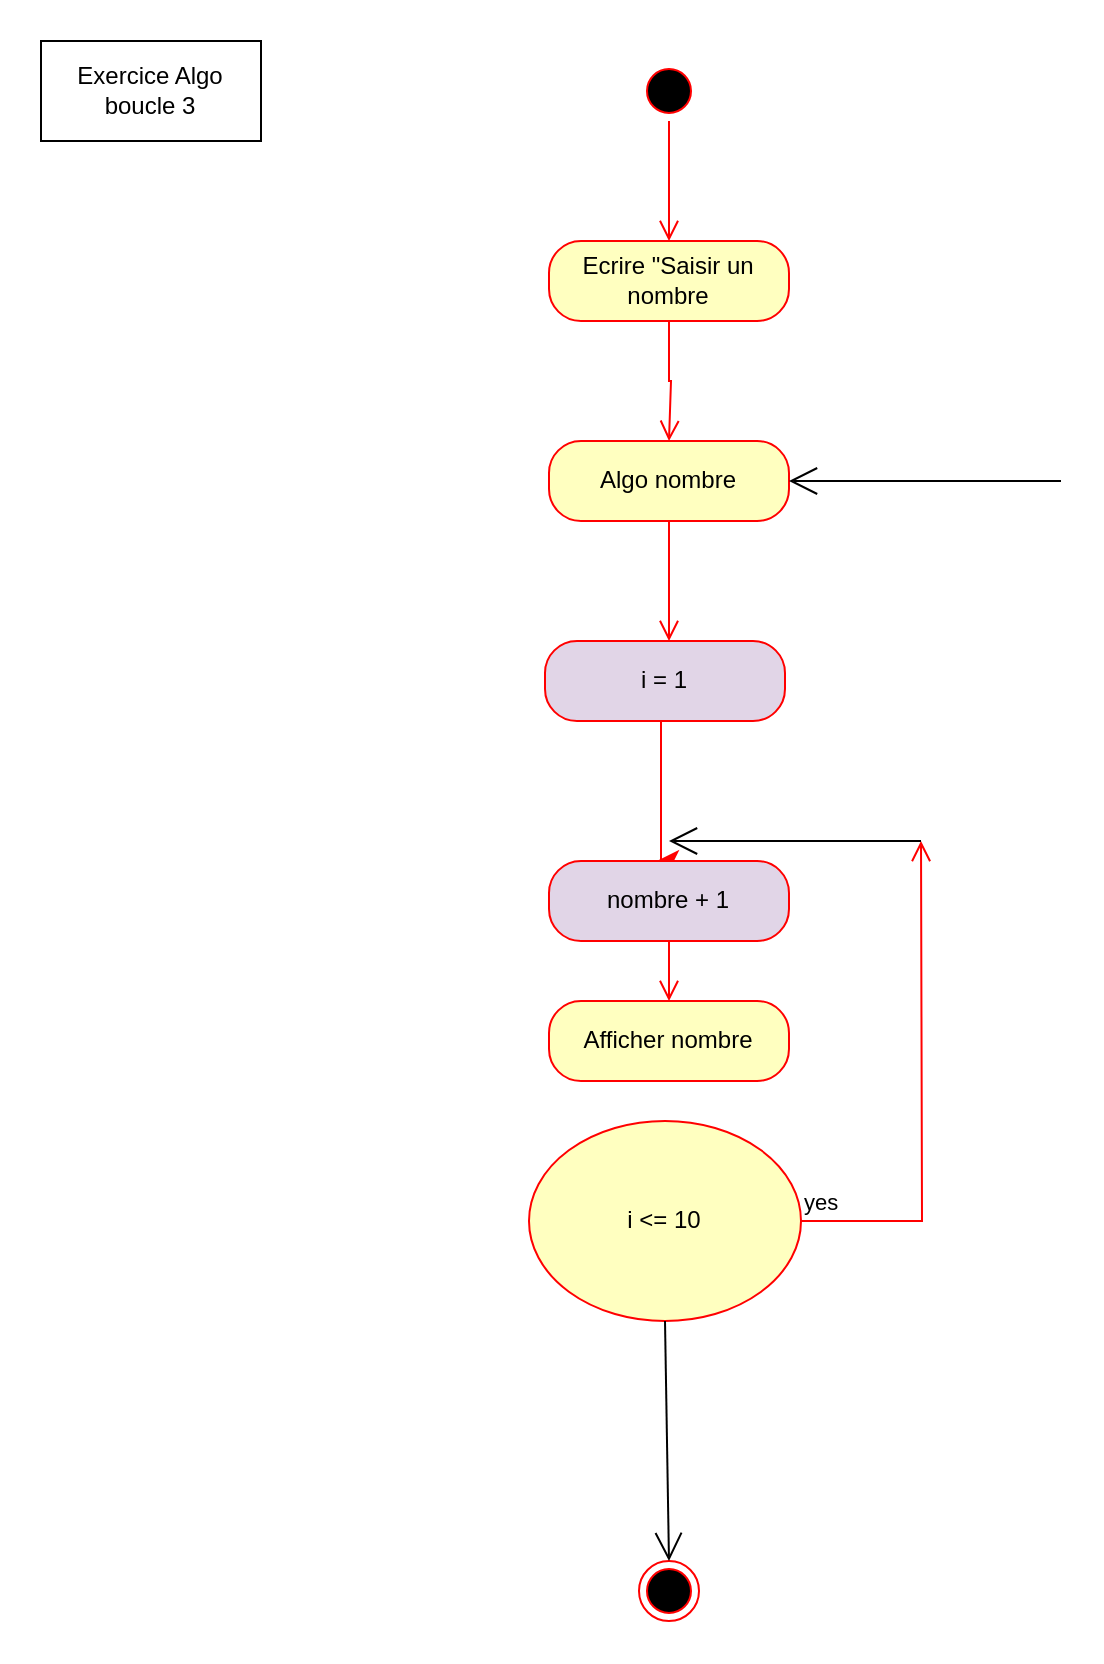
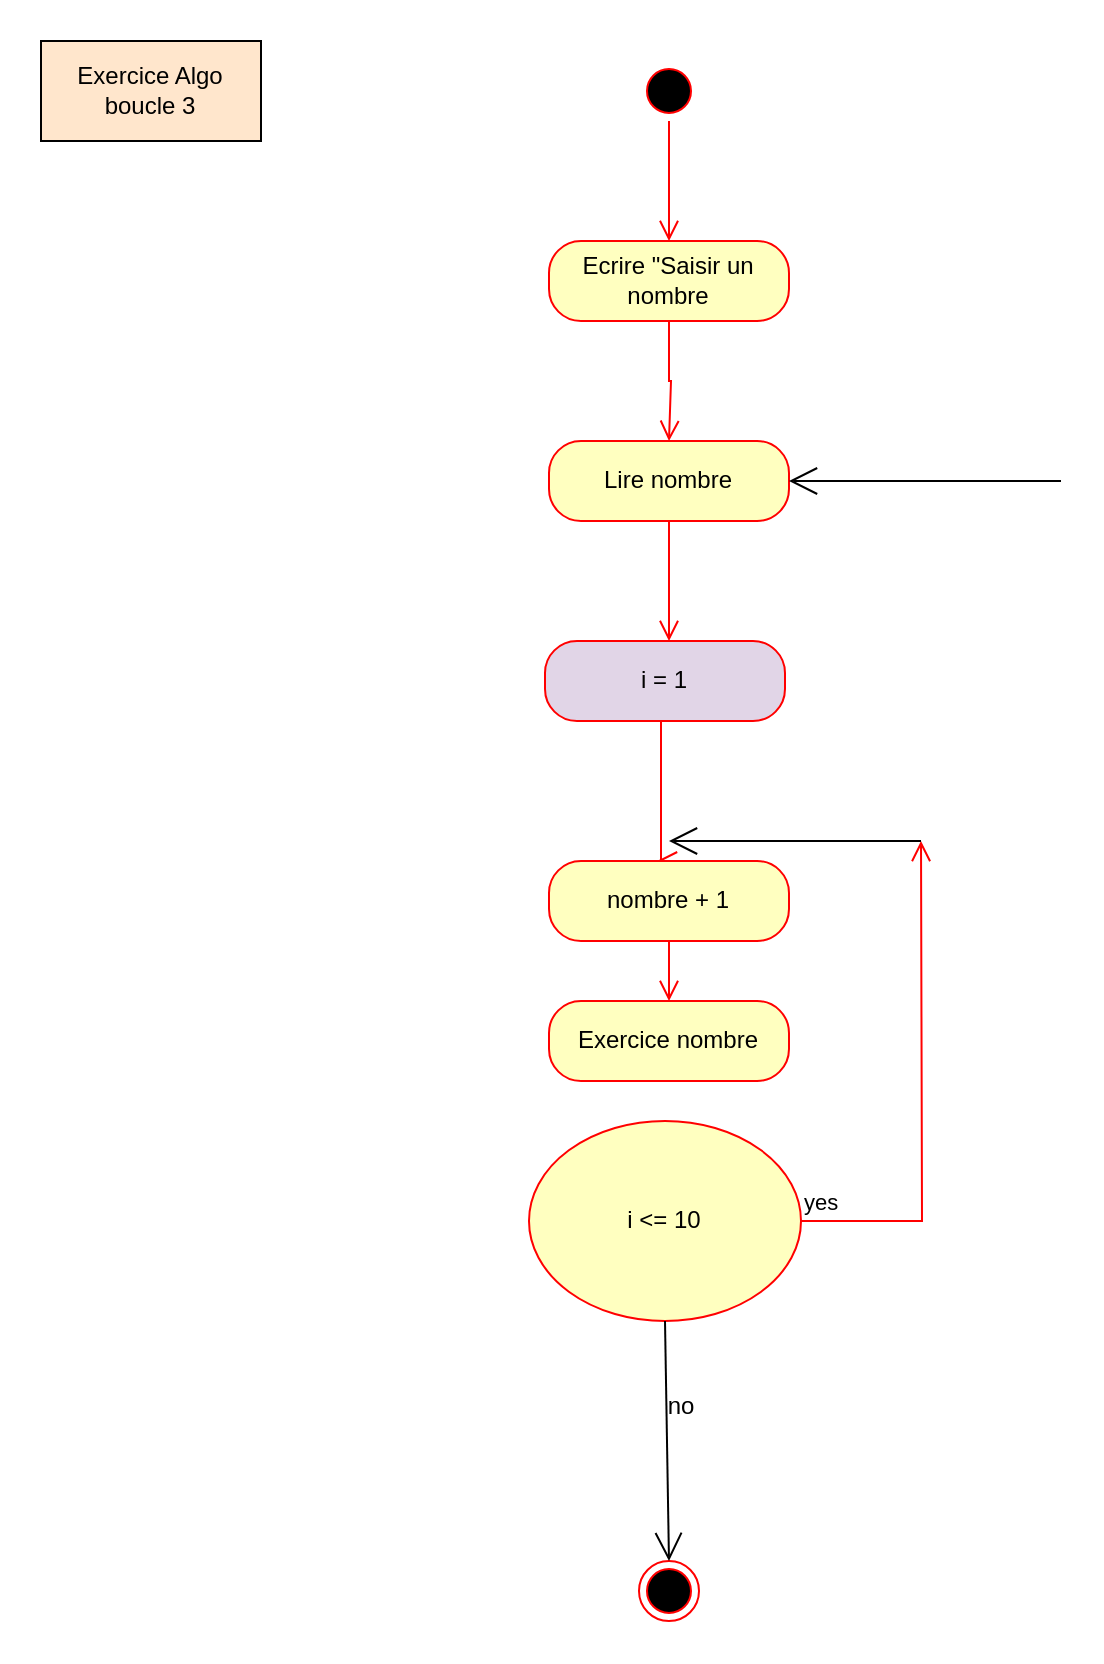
- <mxCell id="20" value="Exercice Algo boucle 3" style="html=1;whiteSpace=wrap;" vertex="1" parent="1"><mxGeometry x="20" y="20" width="110" height="50" as="geometry" /></mxCell>
+ <mxCell id="20" value="Exercice Algo boucle 3" style="html=1;whiteSpace=wrap;fillColor=#ffe6cc;" vertex="1" parent="1"><mxGeometry x="20" y="20" width="110" height="50" as="geometry" /></mxCell>
- <mxCell id="6" value="Algo nombre" style="rounded=1;whiteSpace=wrap;html=1;arcSize=40;fontColor=#000000;fillColor=#ffffc0;strokeColor=#ff0000;" vertex="1" parent="1"><mxGeometry x="274" y="220" width="120" height="40" as="geometry" /></mxCell>
+ <mxCell id="6" value="Lire nombre" style="rounded=1;whiteSpace=wrap;html=1;arcSize=40;fontColor=#000000;fillColor=#ffffc0;strokeColor=#ff0000;" vertex="1" parent="1"><mxGeometry x="274" y="220" width="120" height="40" as="geometry" /></mxCell>
- <mxCell id="15" value="" style="edgeStyle=orthogonalEdgeStyle;html=1;verticalAlign=bottom;endArrow=classic;endSize=8;strokeColor=#ff0000;rounded=0;entryX=0.45;entryY=0;entryDx=0;entryDy=0;entryPerimeter=0;exitX=0.5;exitY=1;exitDx=0;exitDy=0;" edge="1" parent="1" source="10" target="16"><mxGeometry relative="1" as="geometry"><mxPoint x="330" y="400" as="targetPoint" /><mxPoint x="330" y="380" as="sourcePoint" /><Array as="points"><mxPoint x="330" y="360" /><mxPoint x="330" y="430" /></Array></mxGeometry></mxCell>
+ <mxCell id="15" value="" style="edgeStyle=orthogonalEdgeStyle;html=1;verticalAlign=bottom;endArrow=open;endSize=8;strokeColor=#ff0000;rounded=0;entryX=0.45;entryY=0;entryDx=0;entryDy=0;entryPerimeter=0;exitX=0.5;exitY=1;exitDx=0;exitDy=0;" edge="1" parent="1" source="10" target="16"><mxGeometry relative="1" as="geometry"><mxPoint x="330" y="400" as="targetPoint" /><mxPoint x="330" y="380" as="sourcePoint" /><Array as="points"><mxPoint x="330" y="360" /><mxPoint x="330" y="430" /></Array></mxGeometry></mxCell>
- <mxCell id="16" value="nombre + 1" style="rounded=1;whiteSpace=wrap;html=1;arcSize=40;fontColor=#000000;fillColor=#e1d5e7;strokeColor=#ff0000;" vertex="1" parent="1"><mxGeometry x="274" y="430" width="120" height="40" as="geometry" /></mxCell>
+ <mxCell id="16" value="nombre + 1" style="rounded=1;whiteSpace=wrap;html=1;arcSize=40;fontColor=#000000;fillColor=#ffffc0;strokeColor=#ff0000;" vertex="1" parent="1"><mxGeometry x="274" y="430" width="120" height="40" as="geometry" /></mxCell>
- <mxCell id="19" value="Afficher nombre" style="rounded=1;whiteSpace=wrap;html=1;arcSize=40;fontColor=#000000;fillColor=#ffffc0;strokeColor=#ff0000;" vertex="1" parent="1"><mxGeometry x="274" y="500" width="120" height="40" as="geometry" /></mxCell>
+ <mxCell id="19" value="Exercice nombre" style="rounded=1;whiteSpace=wrap;html=1;arcSize=40;fontColor=#000000;fillColor=#ffffc0;strokeColor=#ff0000;" vertex="1" parent="1"><mxGeometry x="274" y="500" width="120" height="40" as="geometry" /></mxCell>
+ <mxCell id="14" value="no" style="text;html=1;align=center;verticalAlign=middle;resizable=0;points=[];autosize=1;strokeColor=none;fillColor=none;" vertex="1" parent="1"><mxGeometry x="320" y="688" width="40" height="30" as="geometry" /></mxCell>
